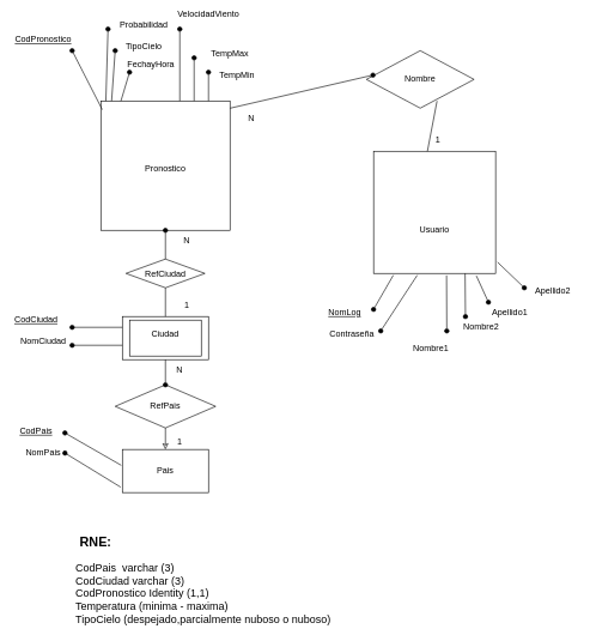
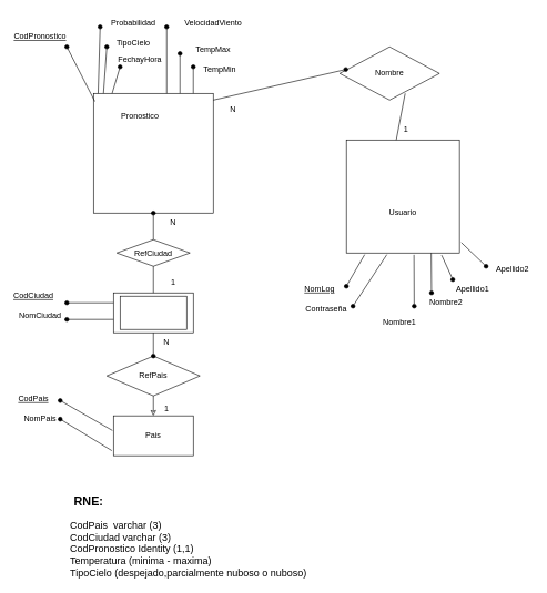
- <mxCell id="17" value="VelocidadViento" style="text;html=1;strokeColor=none;fillColor=none;align=center;verticalAlign=middle;whiteSpace=wrap;rounded=0;" parent="1" vertex="1"><mxGeometry x="260" y="5" width="60" height="30" as="geometry" /></mxCell>
+ <mxCell id="17" value="VelocidadViento" style="text;html=1;strokeColor=none;fillColor=none;align=center;verticalAlign=middle;whiteSpace=wrap;rounded=0;" parent="1" vertex="1"><mxGeometry x="290" y="20" width="60" height="30" as="geometry" /></mxCell>
- <mxCell id="10" value="Pronostico" style="text;html=1;strokeColor=none;fillColor=none;align=center;verticalAlign=middle;whiteSpace=wrap;rounded=0;" parent="1" vertex="1"><mxGeometry x="200" y="220" width="60" height="30" as="geometry" /></mxCell>
+ <mxCell id="10" value="Pronostico" style="text;html=1;strokeColor=none;fillColor=none;align=center;verticalAlign=middle;whiteSpace=wrap;rounded=0;" parent="1" vertex="1"><mxGeometry x="180" y="160" width="60" height="30" as="geometry" /></mxCell>
- <mxCell id="14" value="Ciudad&lt;br&gt;" style="text;html=1;strokeColor=none;fillColor=none;align=center;verticalAlign=middle;whiteSpace=wrap;rounded=0;" parent="1" vertex="1"><mxGeometry x="200" y="450" width="60" height="30" as="geometry" /></mxCell>
